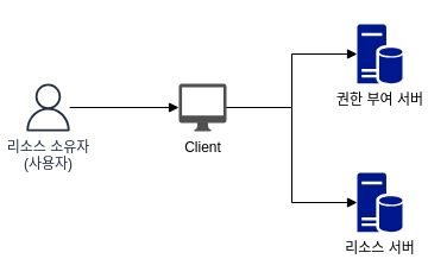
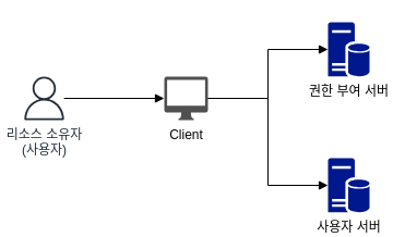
- <mxCell id="6" value="리소스 서버" style="sketch=0;aspect=fixed;pointerEvents=1;shadow=0;dashed=0;html=1;strokeColor=none;labelPosition=center;verticalLabelPosition=bottom;verticalAlign=top;align=center;fillColor=#00188D;shape=mxgraph.mscae.enterprise.database_server" vertex="1" parent="1"><mxGeometry x="300" y="145" width="38" height="50" as="geometry" /></mxCell>
+ <mxCell id="6" value="사용자 서버" style="sketch=0;aspect=fixed;pointerEvents=1;shadow=0;dashed=0;html=1;strokeColor=none;labelPosition=center;verticalLabelPosition=bottom;verticalAlign=top;align=center;fillColor=#00188D;shape=mxgraph.mscae.enterprise.database_server" vertex="1" parent="1"><mxGeometry x="300" y="145" width="38" height="50" as="geometry" /></mxCell>
